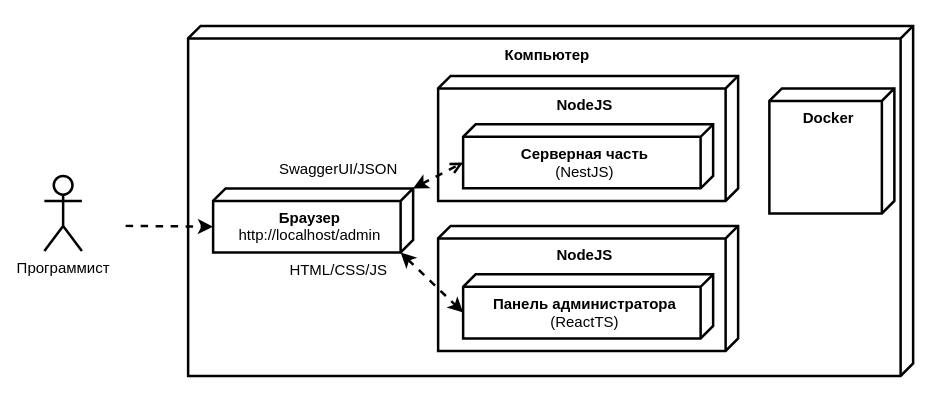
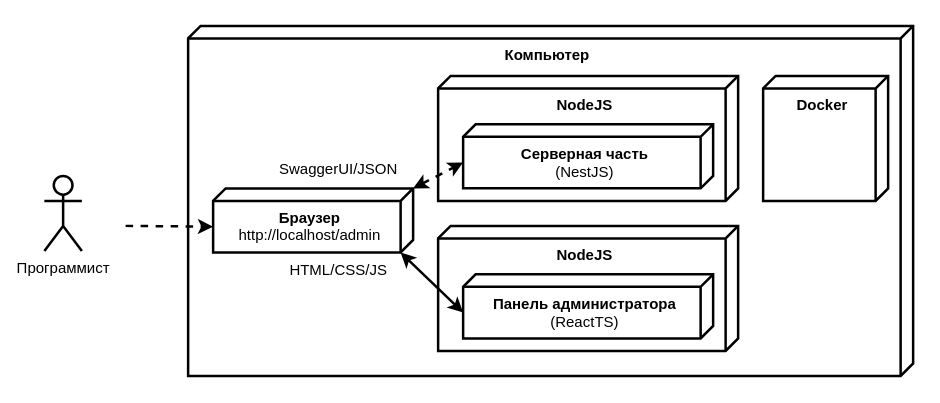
- <mxCell id="3" value="&lt;b&gt;Docker&lt;br&gt;&lt;br&gt;&lt;/b&gt;" style="verticalAlign=top;align=center;shape=cube;size=10;direction=south;html=1;boundedLbl=1;spacingLeft=5;whiteSpace=wrap;strokeWidth=2;" parent="1" vertex="1"><mxGeometry x="615" y="70" width="100" height="100" as="geometry" /></mxCell>
+ <mxCell id="3" value="&lt;b&gt;Docker&lt;br&gt;&lt;br&gt;&lt;/b&gt;" style="verticalAlign=top;align=center;shape=cube;size=10;direction=south;html=1;boundedLbl=1;spacingLeft=5;whiteSpace=wrap;strokeWidth=2;" parent="1" vertex="1"><mxGeometry x="610" y="60" width="100" height="100" as="geometry" /></mxCell>
- <mxCell id="5" style="rounded=0;orthogonalLoop=1;jettySize=auto;html=1;exitX=0;exitY=0;exitDx=0;exitDy=0;exitPerimeter=0;entryX=0;entryY=0;entryDx=30.63;entryDy=200;entryPerimeter=0;dashed=1;strokeWidth=2;startArrow=classic;startFill=1;endArrow=open;" parent="1" source="6" target="12" edge="1"><mxGeometry relative="1" as="geometry" /></mxCell>
+ <mxCell id="5" style="rounded=0;orthogonalLoop=1;jettySize=auto;html=1;exitX=0;exitY=0;exitDx=0;exitDy=0;exitPerimeter=0;entryX=0;entryY=0;entryDx=30.63;entryDy=200;entryPerimeter=0;dashed=1;strokeWidth=2;startArrow=classic;startFill=1;" parent="1" source="6" target="12" edge="1"><mxGeometry relative="1" as="geometry" /></mxCell>
- <mxCell id="15" style="rounded=0;orthogonalLoop=1;jettySize=auto;html=1;exitX=0;exitY=0;exitDx=51.26;exitDy=10;exitPerimeter=0;entryX=0;entryY=0;entryDx=30.63;entryDy=200;entryPerimeter=0;strokeWidth=2;dashed=1;startArrow=classic;startFill=1;" parent="1" source="6" target="14" edge="1"><mxGeometry relative="1" as="geometry" /></mxCell>
+ <mxCell id="15" style="rounded=0;orthogonalLoop=1;jettySize=auto;html=1;exitX=0;exitY=0;exitDx=51.26;exitDy=10;exitPerimeter=0;entryX=0;entryY=0;entryDx=30.63;entryDy=200;entryPerimeter=0;strokeWidth=2;dashed=0;startArrow=classic;startFill=1;" parent="1" source="6" target="14" edge="1"><mxGeometry relative="1" as="geometry" /></mxCell>
